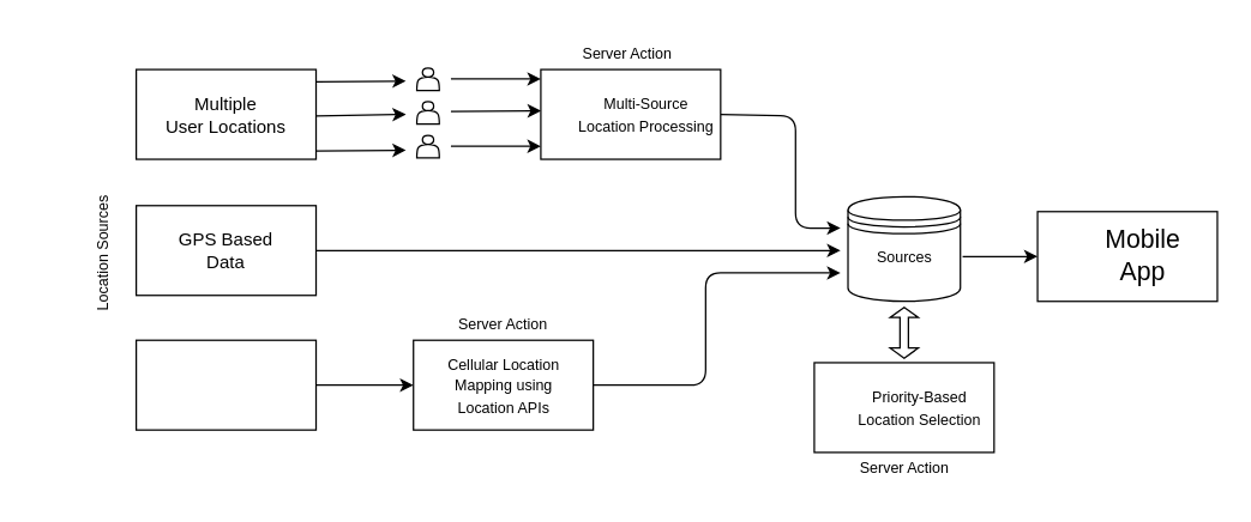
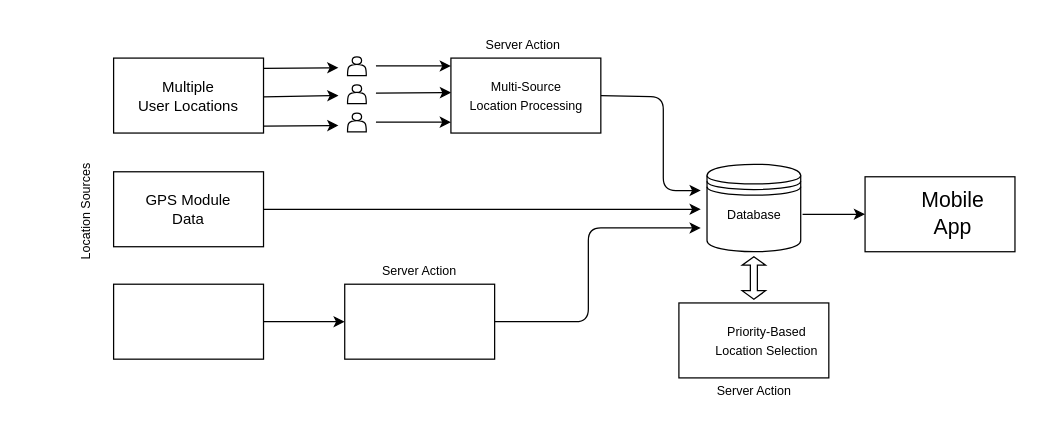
- <mxCell id="23" value="&lt;font style=&quot;font-size: 10px;&quot;&gt;Multi-Source Location Processing&lt;/font&gt;" style="text;html=1;align=center;verticalAlign=middle;whiteSpace=wrap;rounded=0;" parent="1" vertex="1"><mxGeometry x="382.5" y="61" width="95" height="30" as="geometry" /></mxCell>
+ <mxCell id="23" value="&lt;font style=&quot;font-size: 10px;&quot;&gt;Multi-Source Location Processing&lt;/font&gt;" style="text;html=1;align=center;verticalAlign=middle;whiteSpace=wrap;rounded=0;" parent="1" vertex="1"><mxGeometry x="372.5" y="61" width="95" height="30" as="geometry" /></mxCell>
- <mxCell id="19" value="GPS Based Data" style="text;html=1;align=center;verticalAlign=middle;whiteSpace=wrap;rounded=0;" parent="1" vertex="1"><mxGeometry x="110" y="152" width="80" height="30" as="geometry" /></mxCell>
+ <mxCell id="19" value="GPS Module Data" style="text;html=1;align=center;verticalAlign=middle;whiteSpace=wrap;rounded=0;" parent="1" vertex="1"><mxGeometry x="110" y="152" width="80" height="30" as="geometry" /></mxCell>
- <mxCell id="28" value="&lt;font style=&quot;font-size: 10px;&quot;&gt;Sources&lt;/font&gt;" style="text;html=1;align=center;verticalAlign=middle;whiteSpace=wrap;rounded=0;" vertex="1" parent="1"><mxGeometry x="557.5" y="156" width="90" height="30" as="geometry" /></mxCell>
+ <mxCell id="28" value="&lt;font style=&quot;font-size: 10px;&quot;&gt;Database&lt;/font&gt;" style="text;html=1;align=center;verticalAlign=middle;whiteSpace=wrap;rounded=0;" vertex="1" parent="1"><mxGeometry x="557.5" y="156" width="90" height="30" as="geometry" /></mxCell>
- <mxCell id="20" value="&lt;font style=&quot;font-size: 10px;&quot;&gt;Cellular Location Mapping using Location APIs&lt;/font&gt;" style="text;html=1;align=center;verticalAlign=middle;whiteSpace=wrap;rounded=0;" parent="1" vertex="1"><mxGeometry x="284" y="242" width="102.5" height="30" as="geometry" /></mxCell>
